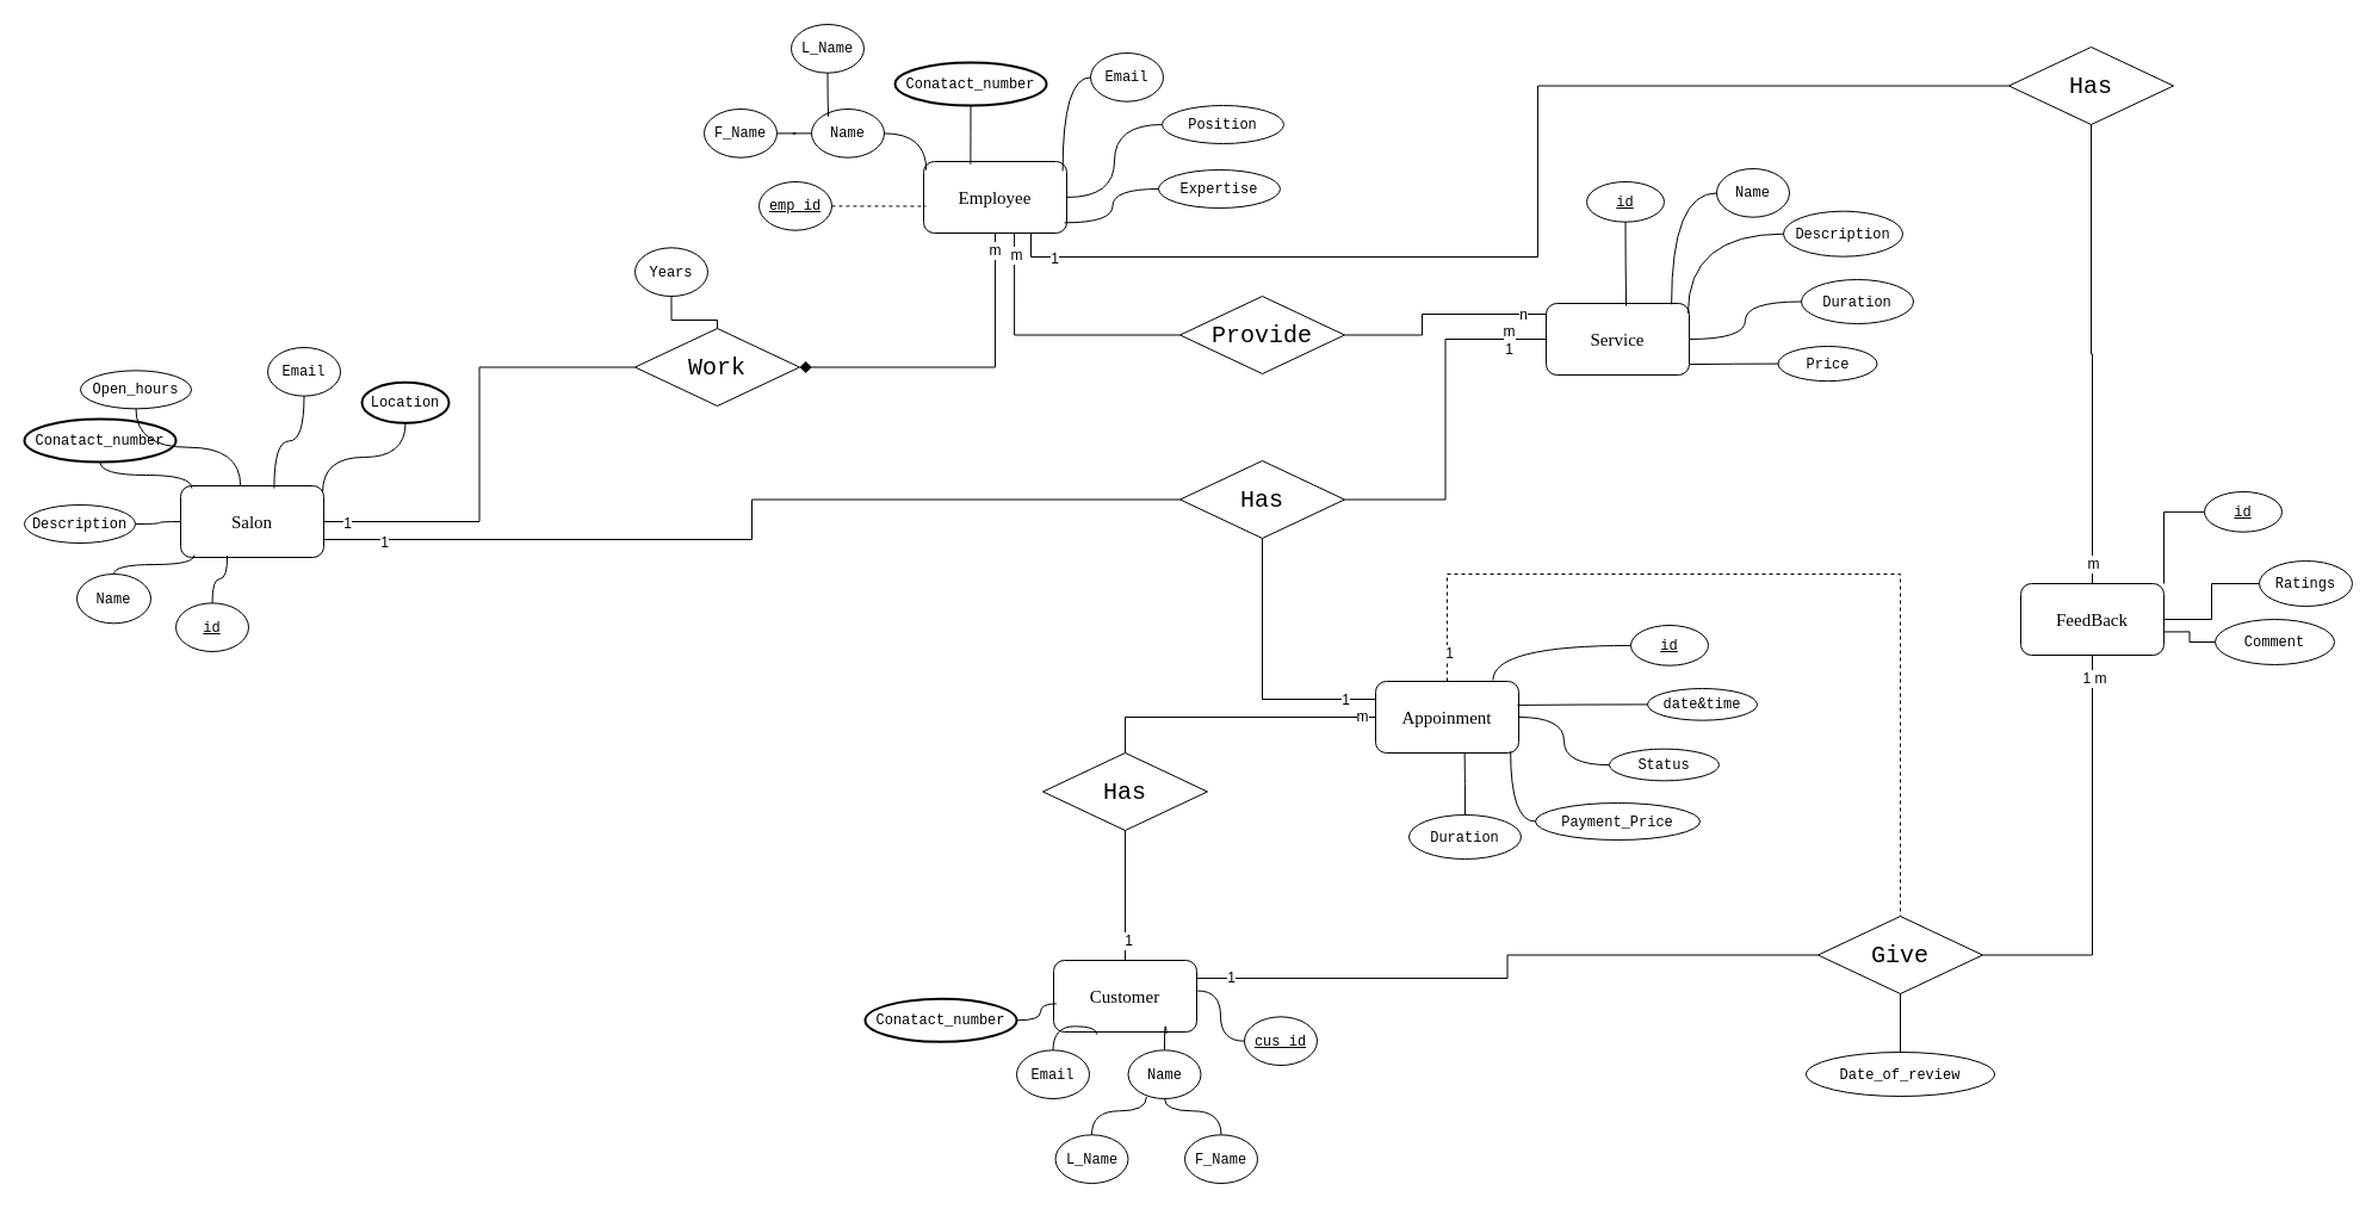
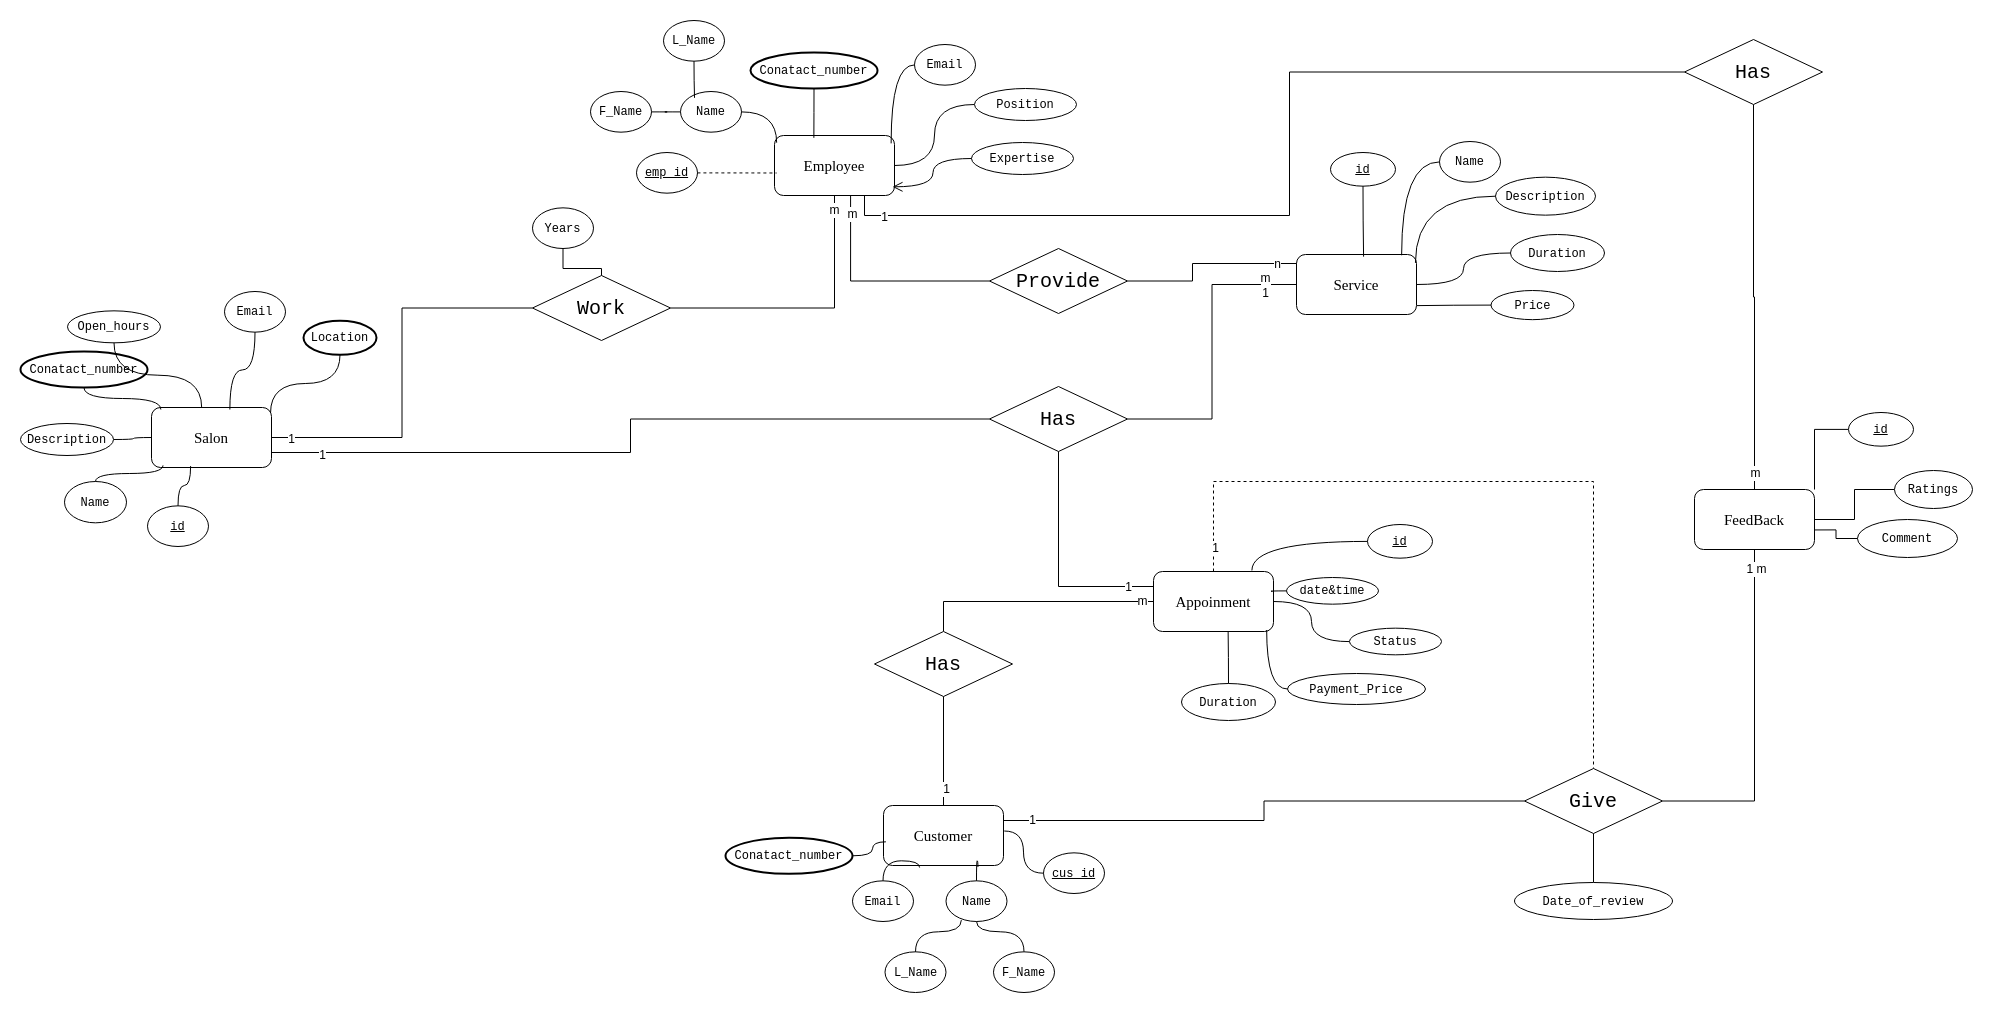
- <mxCell id="34" style="edgeStyle=orthogonalEdgeStyle;rounded=0;orthogonalLoop=1;jettySize=auto;html=1;entryX=0.983;entryY=0.855;entryDx=0;entryDy=0;entryPerimeter=0;fontSize=12;startSize=8;endSize=8;strokeColor=default;align=center;verticalAlign=middle;fontFamily=Helvetica;fontColor=default;labelBackgroundColor=default;elbow=vertical;startFill=0;endArrow=none;curved=1;" parent="18" source="27" target="19" edge="1"><mxGeometry relative="1" as="geometry" /></mxCell>
+ <mxCell id="34" style="edgeStyle=orthogonalEdgeStyle;rounded=0;orthogonalLoop=1;jettySize=auto;html=1;entryX=0.983;entryY=0.855;entryDx=0;entryDy=0;entryPerimeter=0;fontSize=12;startSize=8;endSize=8;strokeColor=default;align=center;verticalAlign=middle;fontFamily=Helvetica;fontColor=default;labelBackgroundColor=default;elbow=vertical;startFill=0;endArrow=open;curved=1;" parent="18" source="27" target="19" edge="1"><mxGeometry relative="1" as="geometry" /></mxCell>
- <mxCell id="77" style="edgeStyle=orthogonalEdgeStyle;rounded=0;orthogonalLoop=1;jettySize=auto;html=1;entryX=1;entryY=0.5;entryDx=0;entryDy=0;fontSize=12;startSize=8;endSize=8;endArrow=diamond;startFill=0;exitX=0.5;exitY=1;exitDx=0;exitDy=0;" parent="1" source="19" target="76" edge="1"><mxGeometry relative="1" as="geometry" /></mxCell>
+ <mxCell id="77" style="edgeStyle=orthogonalEdgeStyle;rounded=0;orthogonalLoop=1;jettySize=auto;html=1;entryX=1;entryY=0.5;entryDx=0;entryDy=0;fontSize=12;startSize=8;endSize=8;endArrow=none;startFill=0;exitX=0.5;exitY=1;exitDx=0;exitDy=0;" parent="1" source="19" target="76" edge="1"><mxGeometry relative="1" as="geometry" /></mxCell>
- <mxCell id="53" value="&lt;font style=&quot;&quot; face=&quot;Courier New&quot;&gt;date&amp;amp;time&lt;/font&gt;" style="ellipse;whiteSpace=wrap;html=1;" parent="50" vertex="1"><mxGeometry x="228" y="53" width="92" height="26.67" as="geometry" /></mxCell>
+ <mxCell id="53" value="&lt;font style=&quot;&quot; face=&quot;Courier New&quot;&gt;date&amp;amp;time&lt;/font&gt;" style="ellipse;whiteSpace=wrap;html=1;" parent="50" vertex="1"><mxGeometry x="133" y="53" width="92" height="26.67" as="geometry" /></mxCell>
